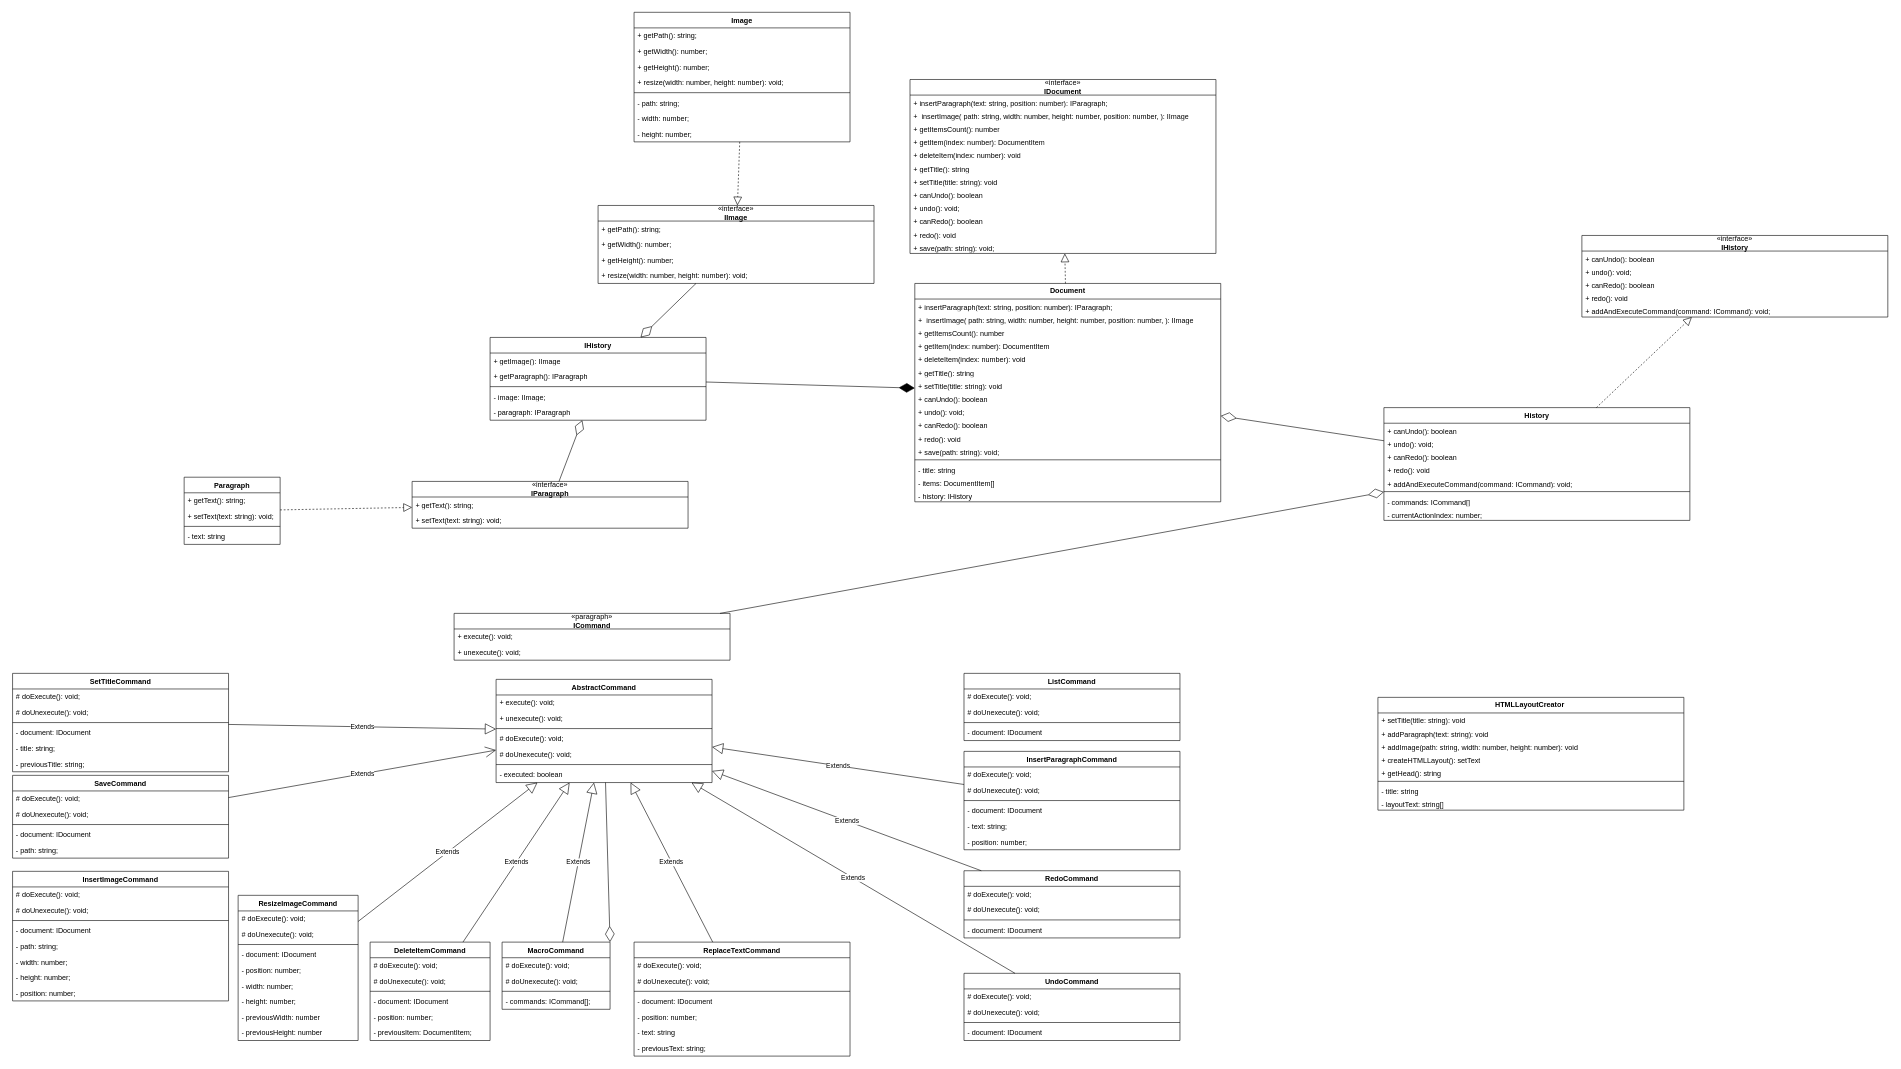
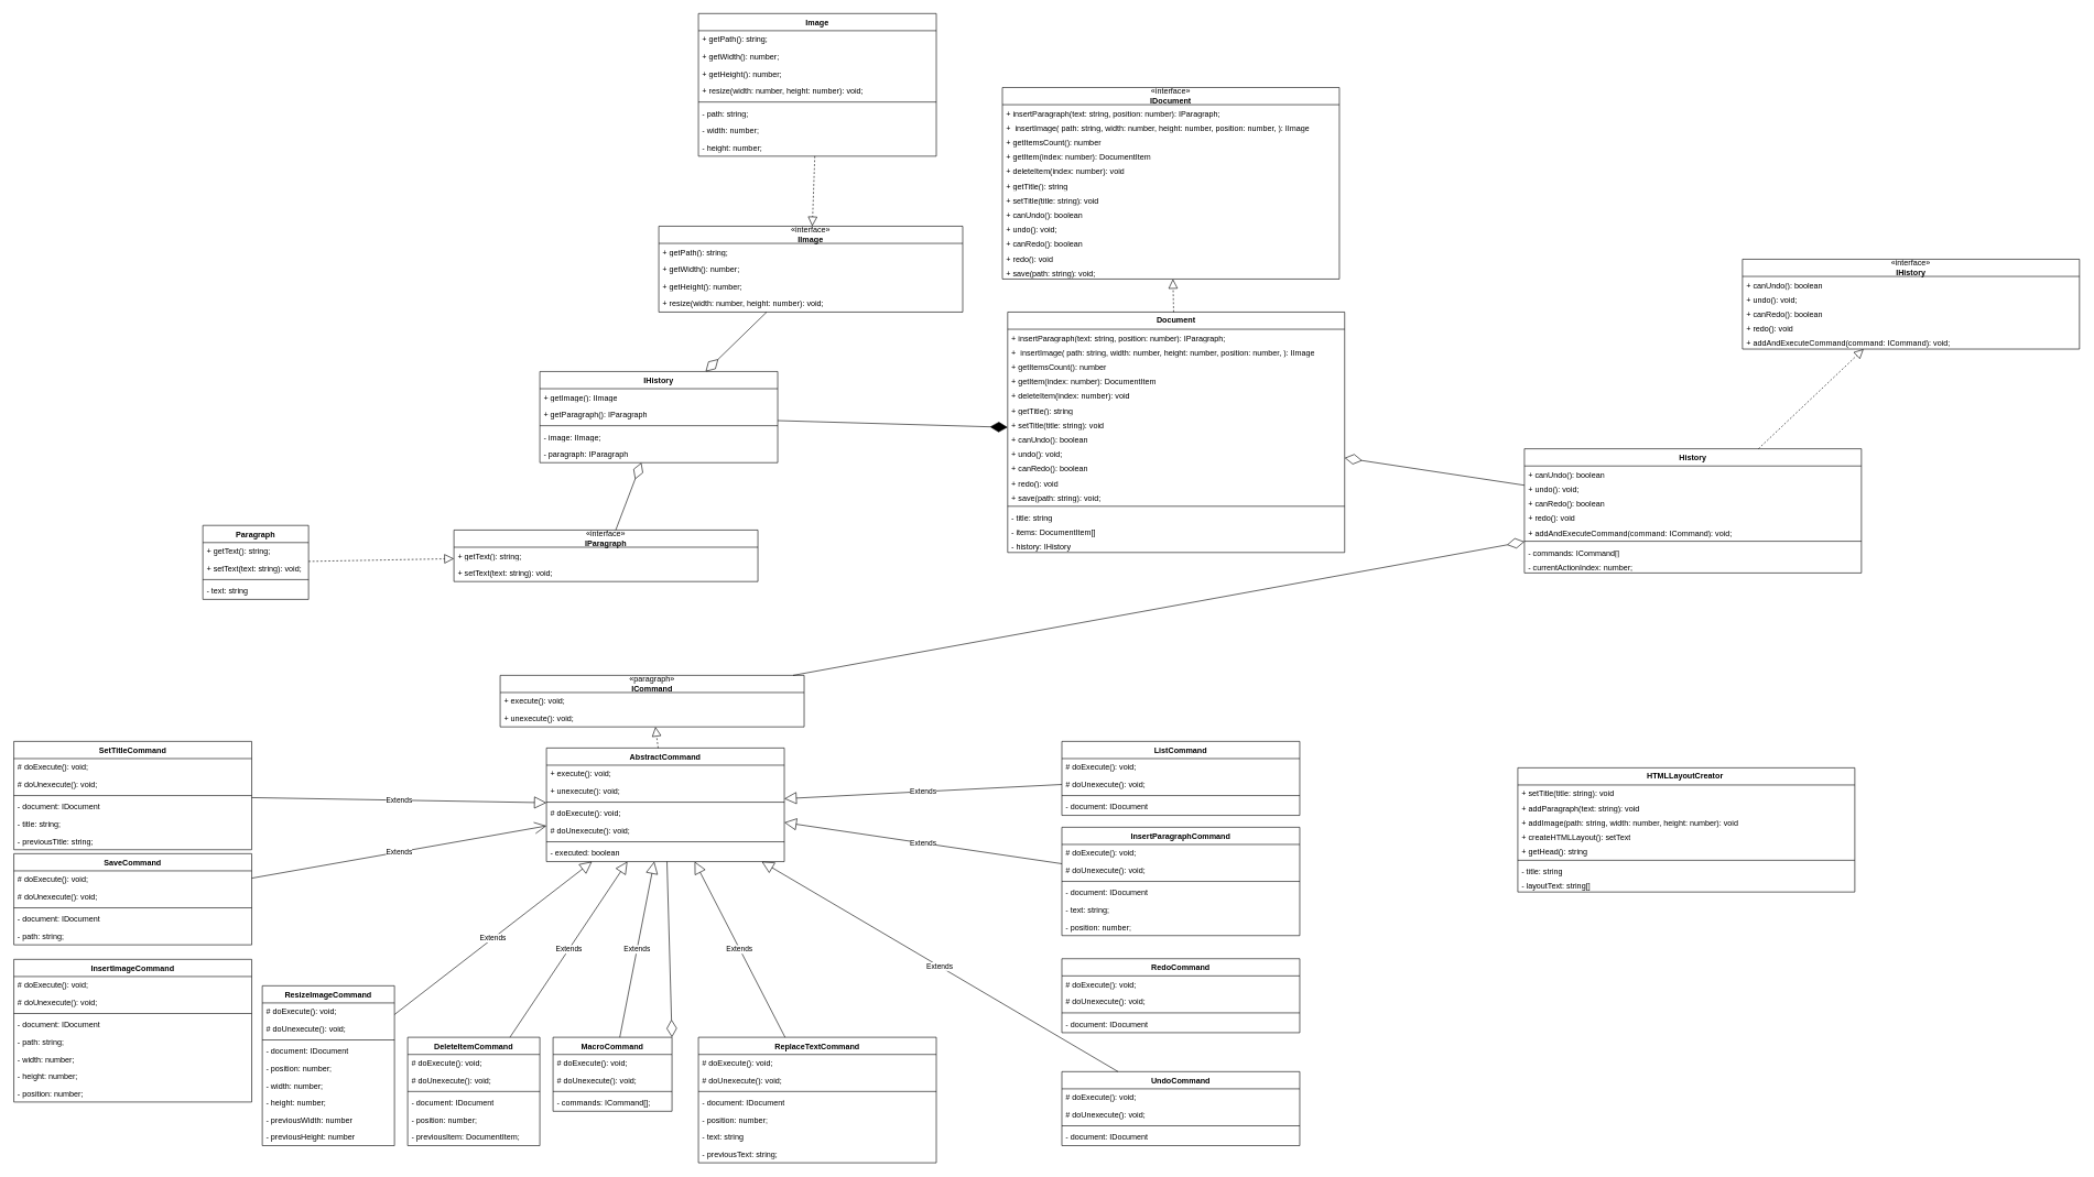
+ <mxCell id="43" value="" style="endArrow=block;dashed=1;endFill=0;endSize=12;html=1;rounded=0;" edge="1" parent="1" source="35" target="32"><mxGeometry width="160" relative="1" as="geometry"><mxPoint x="796" y="1092" as="sourcePoint" /><mxPoint x="956" y="1092" as="targetPoint" /></mxGeometry></mxCell>
+ <mxCell id="122" value="Extends" style="endArrow=block;endSize=16;endFill=0;html=1;rounded=0;" edge="1" parent="1" source="67" target="35"><mxGeometry width="160" relative="1" as="geometry"><mxPoint x="1304" y="1406" as="sourcePoint" /><mxPoint x="1155" y="1314" as="targetPoint" /></mxGeometry></mxCell>
- <mxCell id="125" value="Extends" style="endArrow=block;endSize=16;endFill=0;html=1;rounded=0;" edge="1" parent="1" source="77" target="35"><mxGeometry width="160" relative="1" as="geometry"><mxPoint x="1616" y="1317" as="sourcePoint" /><mxPoint x="1196" y="1255" as="targetPoint" /></mxGeometry></mxCell>
